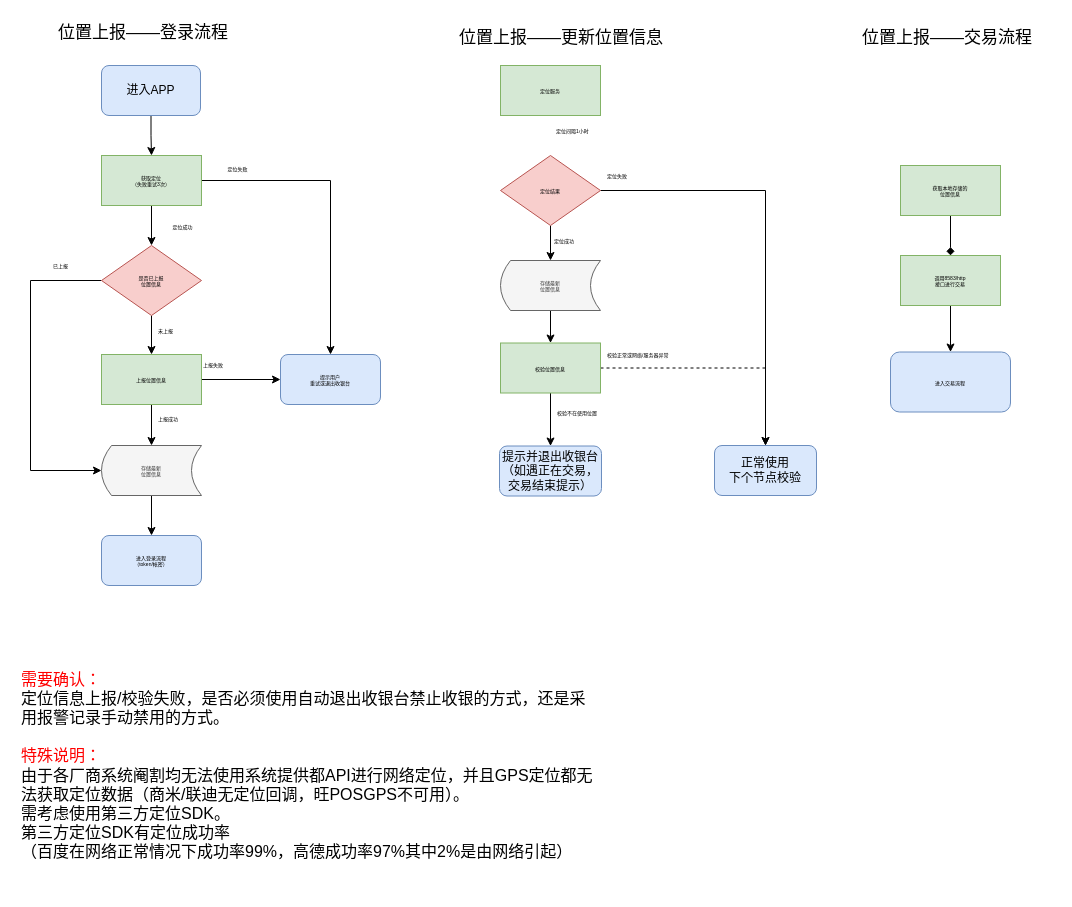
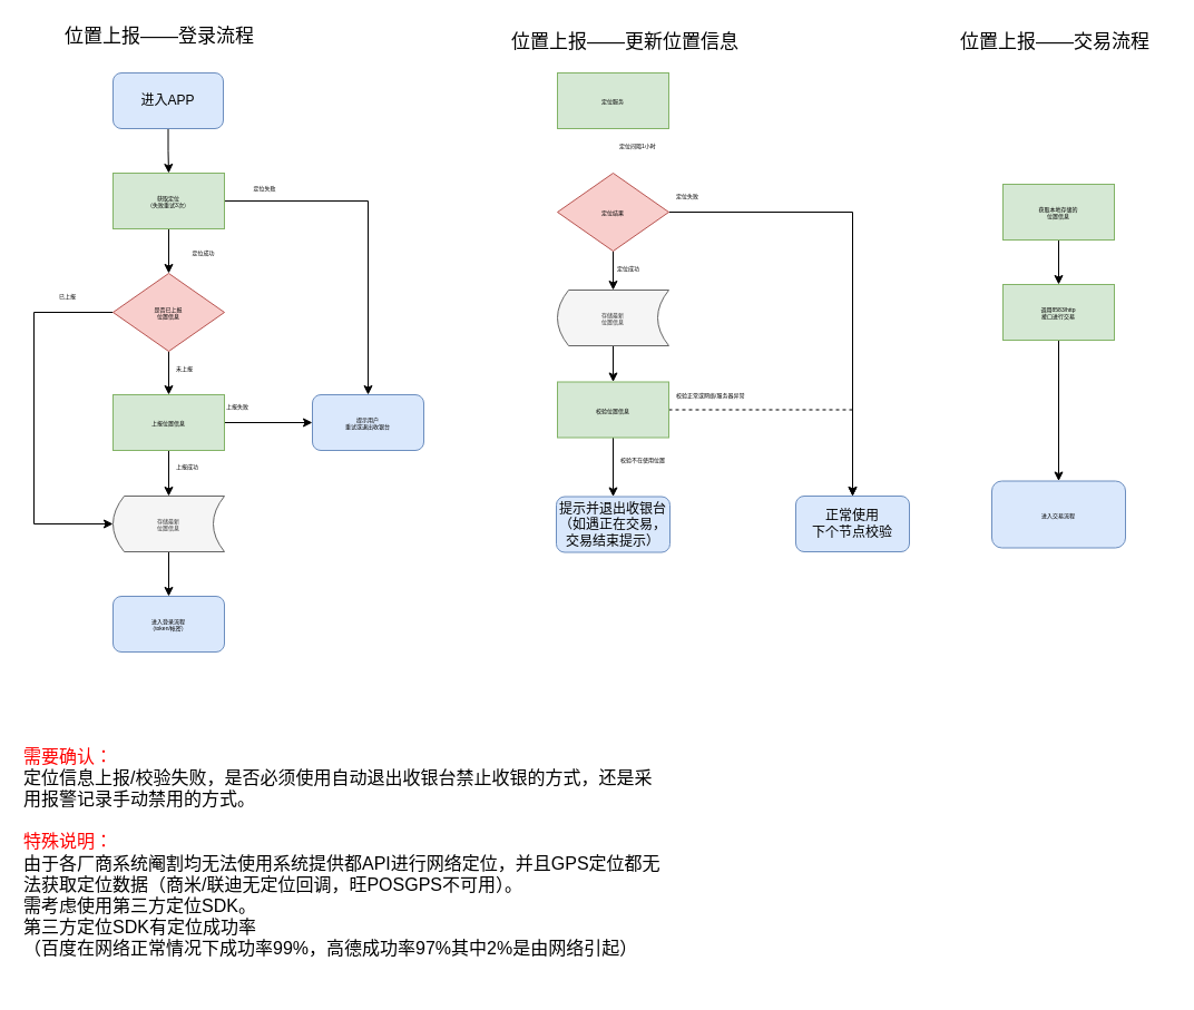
- <mxCell id="39" value="" style="edgeStyle=orthogonalEdgeStyle;rounded=0;orthogonalLoop=1;jettySize=auto;html=1;fontSize=5;endArrow=diamond;" edge="1" parent="1" source="40" target="42"><mxGeometry relative="1" as="geometry" /></mxCell>
+ <mxCell id="39" value="" style="edgeStyle=orthogonalEdgeStyle;rounded=0;orthogonalLoop=1;jettySize=auto;html=1;fontSize=5;" edge="1" parent="1" source="40" target="42"><mxGeometry relative="1" as="geometry" /></mxCell>
- <mxCell id="46" value="进入交易流程&lt;br&gt;" style="rounded=1;whiteSpace=wrap;html=1;fontSize=5;fillColor=#dae8fc;strokeColor=#6c8ebf;" vertex="1" parent="1"><mxGeometry x="890" y="351.5" width="120" height="60" as="geometry" /></mxCell>
+ <mxCell id="46" value="进入交易流程&lt;br&gt;" style="rounded=1;whiteSpace=wrap;html=1;fontSize=5;fillColor=#dae8fc;strokeColor=#6c8ebf;" vertex="1" parent="1"><mxGeometry x="890" y="431.5" width="120" height="60" as="geometry" /></mxCell>
